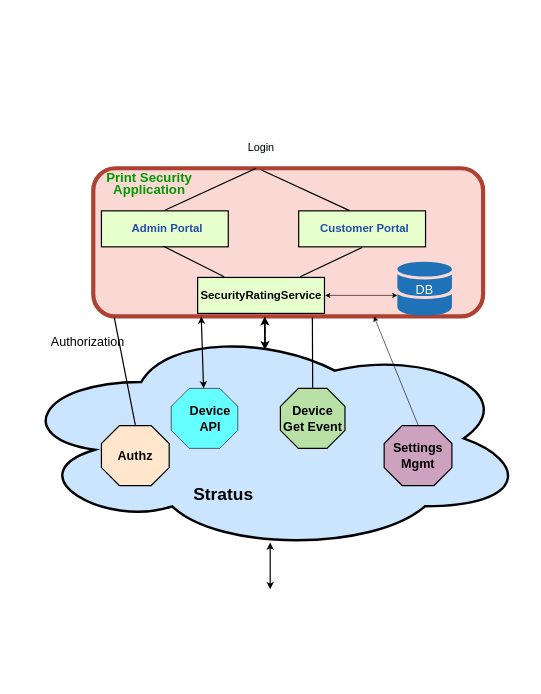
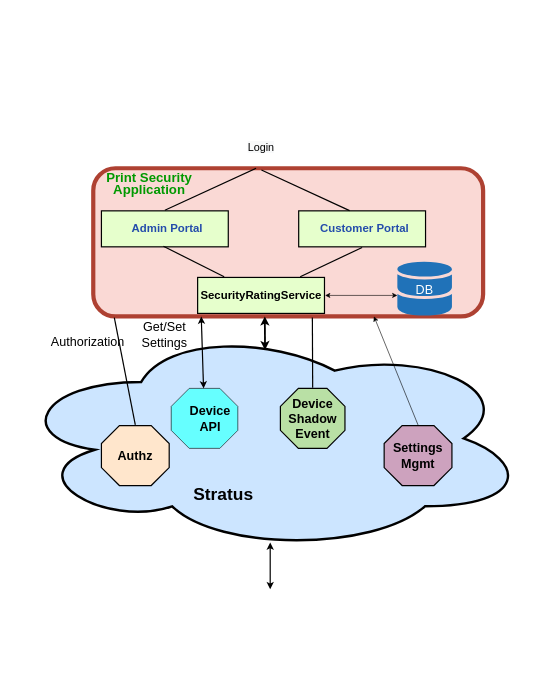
+ <mxCell id="30" value="&lt;font style=&quot;&quot; color=&quot;#000000&quot;&gt;Get/Set Settings&lt;/font&gt;" style="text;html=1;strokeColor=none;fillColor=none;align=center;verticalAlign=middle;whiteSpace=wrap;rounded=0;sketch=0;fontSize=21;fontColor=#FF66FF;" parent="1" vertex="1"><mxGeometry x="212.35" y="542" width="124" height="30" as="geometry" /></mxCell>
- <mxCell id="21" value="&lt;font color=&quot;#000000&quot;&gt;&lt;b&gt;Device Get Event&lt;/b&gt;&lt;/font&gt;" style="whiteSpace=wrap;html=1;shape=mxgraph.basic.octagon2;align=center;verticalAlign=middle;dx=15;sketch=0;strokeColor=#000000;fontSize=21;fontColor=#660033;fillColor=#B9E0A5;strokeWidth=2;perimeterSpacing=1;" parent="1" vertex="1"><mxGeometry x="467" y="647" width="107.65" height="100" as="geometry" /></mxCell>
+ <mxCell id="21" value="&lt;font color=&quot;#000000&quot;&gt;&lt;b&gt;Device Shadow Event&lt;/b&gt;&lt;/font&gt;" style="whiteSpace=wrap;html=1;shape=mxgraph.basic.octagon2;align=center;verticalAlign=middle;dx=15;sketch=0;strokeColor=#000000;fontSize=21;fontColor=#660033;fillColor=#B9E0A5;strokeWidth=2;perimeterSpacing=1;" parent="1" vertex="1"><mxGeometry x="467" y="647" width="107.65" height="100" as="geometry" /></mxCell>
